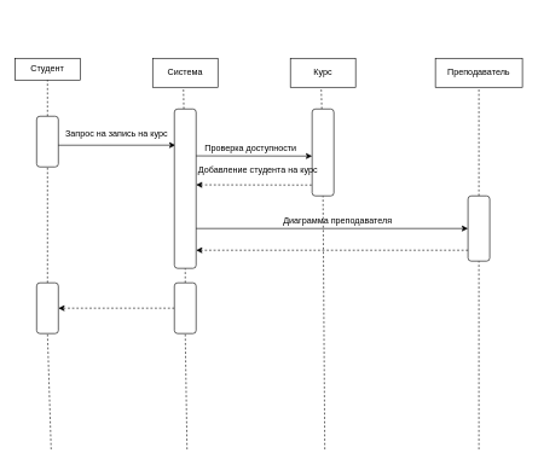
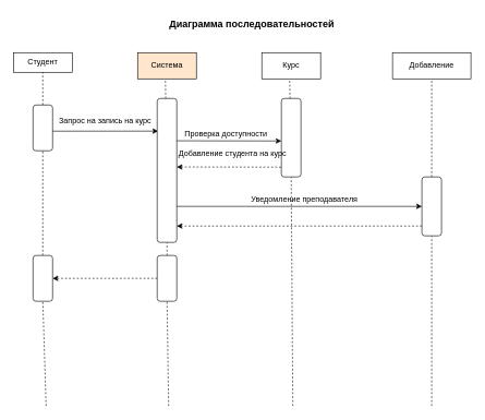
+ <mxCell id="32" value="&lt;b&gt;&lt;font style=&quot;font-size: 15px;&quot;&gt;Диаграмма последовательностей&lt;/font&gt;&lt;/b&gt;" style="text;html=1;strokeColor=none;fillColor=none;align=center;verticalAlign=middle;whiteSpace=wrap;rounded=0;" vertex="1" parent="1"><mxGeometry x="240" width="290" height="30" as="geometry" y="20" /></mxCell>
- <mxCell id="5" value="Система" style="rounded=0;whiteSpace=wrap;html=1;" vertex="1" parent="1"><mxGeometry x="210" y="80" width="90" height="40" as="geometry" /></mxCell>
+ <mxCell id="5" value="Система" style="rounded=0;whiteSpace=wrap;html=1;fillColor=#ffe6cc;" vertex="1" parent="1"><mxGeometry x="210" y="80" width="90" height="40" as="geometry" /></mxCell>
- <mxCell id="3" value="Преподаватель" style="rounded=0;whiteSpace=wrap;html=1;" vertex="1" parent="1"><mxGeometry x="600" y="80" width="120" height="40" as="geometry" /></mxCell>
+ <mxCell id="3" value="Добавление" style="rounded=0;whiteSpace=wrap;html=1;" vertex="1" parent="1"><mxGeometry x="600" y="80" width="120" height="40" as="geometry" /></mxCell>
- <mxCell id="25" value="Диаграмма преподавателя" style="text;html=1;align=center;verticalAlign=middle;resizable=0;points=[];autosize=1;strokeColor=none;fillColor=none;" vertex="1" parent="1"><mxGeometry x="370" y="290" width="190" height="30" as="geometry" /></mxCell>
+ <mxCell id="25" value="Уведомление преподавателя" style="text;html=1;align=center;verticalAlign=middle;resizable=0;points=[];autosize=1;strokeColor=none;fillColor=none;" vertex="1" parent="1"><mxGeometry x="370" y="290" width="190" height="30" as="geometry" /></mxCell>
